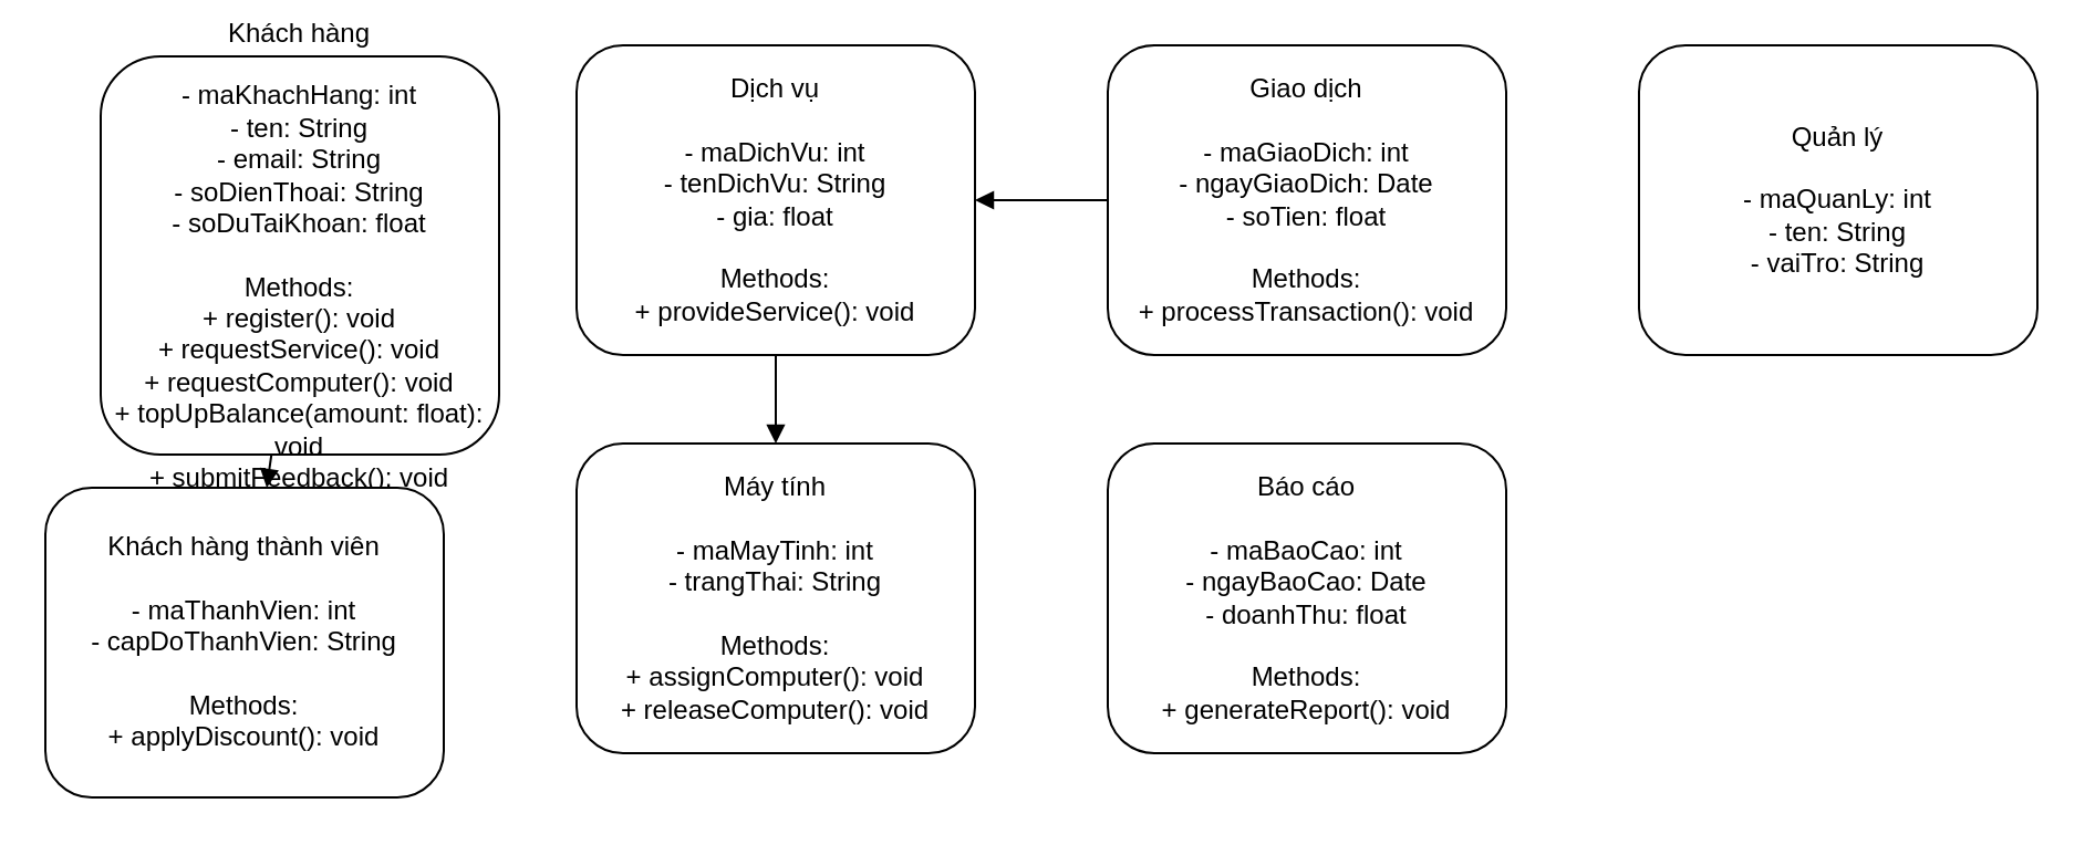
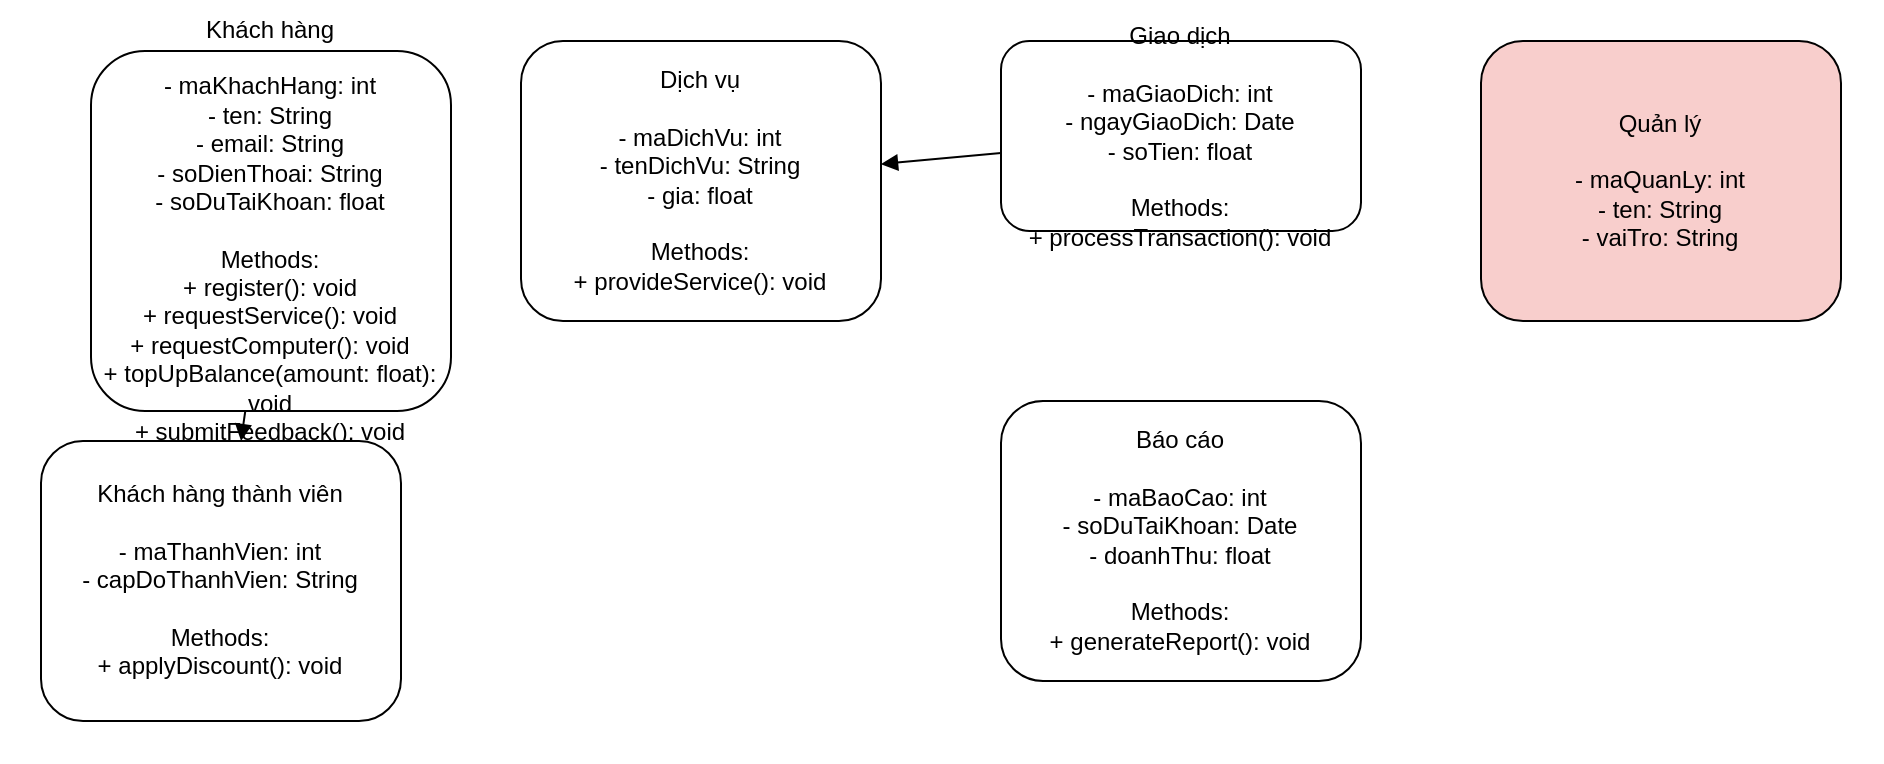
- <mxCell id="6" value="Giao dịch&#10;&#10;- maGiaoDich: int&#10;- ngayGiaoDich: Date&#10;- soTien: float&#10;&#10;Methods:&#10;+ processTransaction(): void" style="rounded=1;whiteSpace=wrap;html=1;" vertex="1" parent="1"><mxGeometry x="500" y="20" width="180" height="140" as="geometry" /></mxCell>
+ <mxCell id="6" value="Giao dịch&#10;&#10;- maGiaoDich: int&#10;- ngayGiaoDich: Date&#10;- soTien: float&#10;&#10;Methods:&#10;+ processTransaction(): void" style="rounded=1;whiteSpace=wrap;html=1;" vertex="1" parent="1"><mxGeometry x="500" y="20" width="180" height="95" as="geometry" /></mxCell>
- <mxCell id="8" value="Quản lý&#10;&#10;- maQuanLy: int&#10;- ten: String&#10;- vaiTro: String" style="rounded=1;whiteSpace=wrap;html=1;" vertex="1" parent="1"><mxGeometry x="740" y="20" width="180" height="140" as="geometry" /></mxCell>
+ <mxCell id="8" value="Quản lý&#10;&#10;- maQuanLy: int&#10;- ten: String&#10;- vaiTro: String" style="rounded=1;whiteSpace=wrap;html=1;fillColor=#f8cecc;" vertex="1" parent="1"><mxGeometry x="740" y="20" width="180" height="140" as="geometry" /></mxCell>
- <mxCell id="10" value="" style="endArrow=block;rounded=1;" edge="1" parent="1" source="4" target="5"><mxGeometry relative="1" as="geometry" /></mxCell>
- <mxCell id="5" value="Máy tính&#10;&#10;- maMayTinh: int&#10;- trangThai: String&#10;&#10;Methods:&#10;+ assignComputer(): void&#10;+ releaseComputer(): void" style="rounded=1;whiteSpace=wrap;html=1;" vertex="1" parent="1"><mxGeometry x="260" y="200" width="180" height="140" as="geometry" /></mxCell>
- <mxCell id="7" value="Báo cáo&#10;&#10;- maBaoCao: int&#10;- ngayBaoCao: Date&#10;- doanhThu: float&#10;&#10;Methods:&#10;+ generateReport(): void" style="rounded=1;whiteSpace=wrap;html=1;" vertex="1" parent="1"><mxGeometry x="500" y="200" width="180" height="140" as="geometry" /></mxCell>
+ <mxCell id="7" value="Báo cáo&#10;&#10;- maBaoCao: int&#10;- soDuTaiKhoan: Date&#10;- doanhThu: float&#10;&#10;Methods:&#10;+ generateReport(): void" style="rounded=1;whiteSpace=wrap;html=1;" vertex="1" parent="1"><mxGeometry x="500" y="200" width="180" height="140" as="geometry" /></mxCell>
